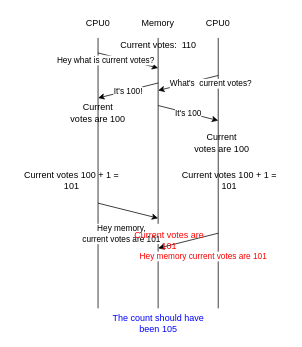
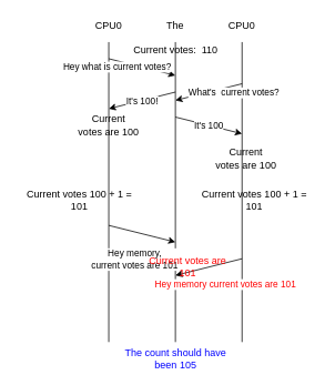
- <mxCell id="5" value="Memory" style="text;html=1;strokeColor=none;fillColor=none;align=center;verticalAlign=middle;whiteSpace=wrap;rounded=0;" vertex="1" parent="1"><mxGeometry x="190" y="20" width="40" height="20" as="geometry" /></mxCell>
+ <mxCell id="5" value="The" style="text;html=1;strokeColor=none;fillColor=none;align=center;verticalAlign=middle;whiteSpace=wrap;rounded=0;" vertex="1" parent="1"><mxGeometry x="190" y="20" width="40" height="20" as="geometry" /></mxCell>
